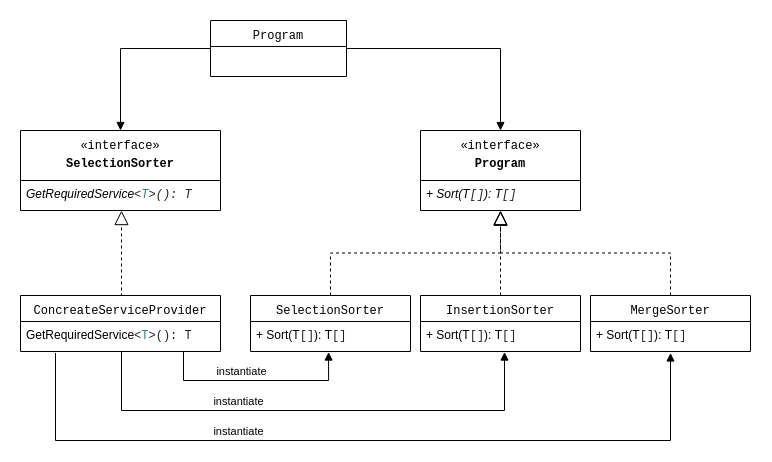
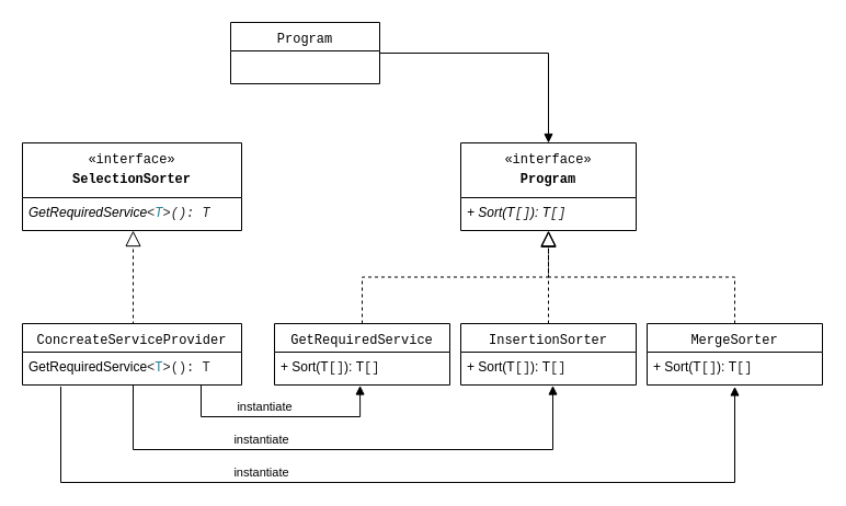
- <mxCell id="27" value="" style="endArrow=block;endFill=1;html=1;edgeStyle=orthogonalEdgeStyle;align=left;verticalAlign=top;rounded=0;exitX=0;exitY=0.5;exitDx=0;exitDy=0;entryX=0.5;entryY=0;entryDx=0;entryDy=0;" edge="1" parent="1" source="25" target="13"><mxGeometry relative="1" as="geometry"><mxPoint x="410" y="68" as="sourcePoint" /><mxPoint x="510" y="140" as="targetPoint" /></mxGeometry></mxCell>
- <mxCell id="2" value="&lt;div style=&quot;background-color: rgb(255, 255, 255); font-family: Menlo, Monaco, &amp;quot;Courier New&amp;quot;, monospace; font-weight: normal; line-height: 18px;&quot;&gt;SelectionSorter&lt;/div&gt;" style="swimlane;fontStyle=1;align=center;verticalAlign=top;childLayout=stackLayout;horizontal=1;startSize=26;horizontalStack=0;resizeParent=1;resizeParentMax=0;resizeLast=0;collapsible=1;marginBottom=0;whiteSpace=wrap;html=1;" vertex="1" parent="1"><mxGeometry x="250" y="295" width="160" height="56" as="geometry"><mxRectangle x="620" y="130" width="150" height="30" as="alternateBounds" /></mxGeometry></mxCell>
+ <mxCell id="2" value="&lt;div style=&quot;background-color: rgb(255, 255, 255); font-family: Menlo, Monaco, &amp;quot;Courier New&amp;quot;, monospace; font-weight: normal; line-height: 18px;&quot;&gt;GetRequiredService&lt;/div&gt;" style="swimlane;fontStyle=1;align=center;verticalAlign=top;childLayout=stackLayout;horizontal=1;startSize=26;horizontalStack=0;resizeParent=1;resizeParentMax=0;resizeLast=0;collapsible=1;marginBottom=0;whiteSpace=wrap;html=1;" vertex="1" parent="1"><mxGeometry x="250" y="295" width="160" height="56" as="geometry"><mxRectangle x="620" y="130" width="150" height="30" as="alternateBounds" /></mxGeometry></mxCell>
